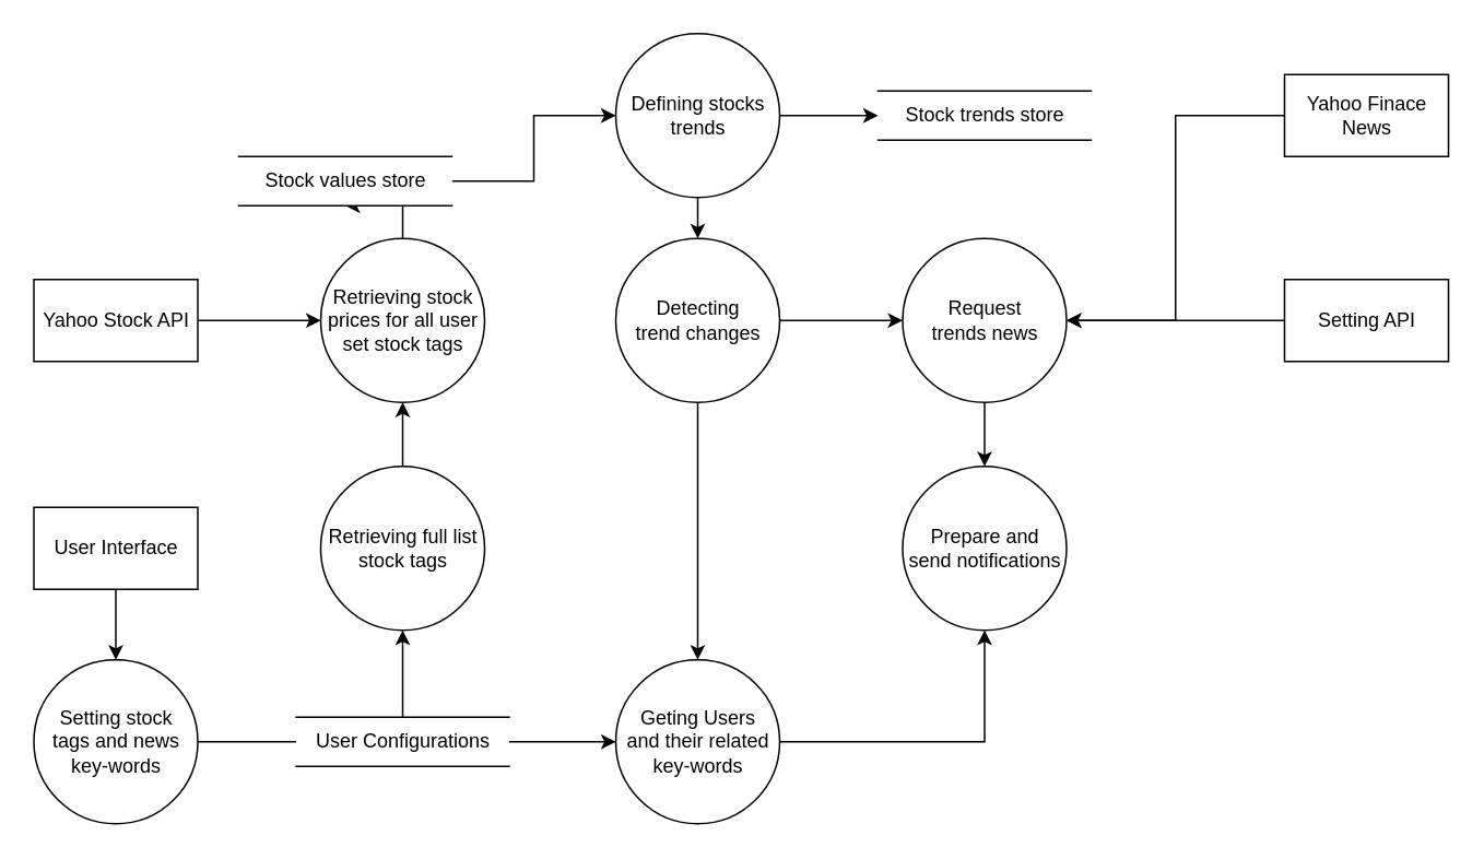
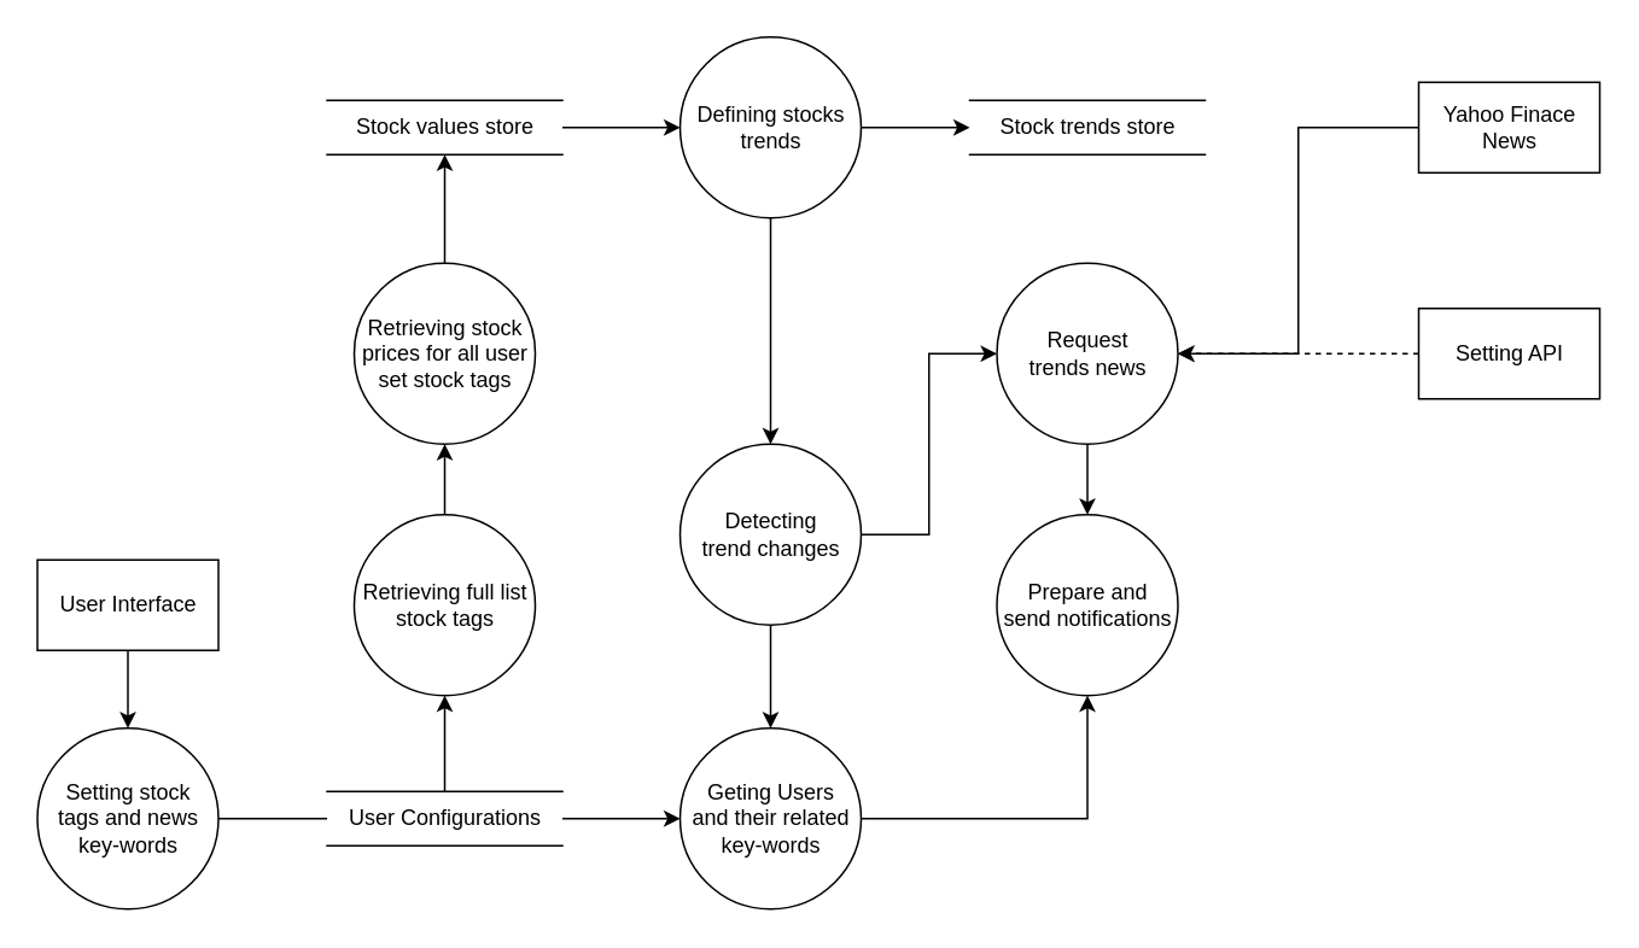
- <mxCell id="20" value="Stock values store" style="html=1;dashed=0;whitespace=wrap;shape=partialRectangle;right=0;left=0;" vertex="1" parent="1"><mxGeometry x="145" y="95" width="130" height="30" as="geometry" /></mxCell>
+ <mxCell id="20" value="Stock values store" style="html=1;dashed=0;whitespace=wrap;shape=partialRectangle;right=0;left=0;" vertex="1" parent="1"><mxGeometry x="180" y="55" width="130" height="30" as="geometry" /></mxCell>
- <mxCell id="12" value="Yahoo Stock API" style="html=1;dashed=0;whitespace=wrap;" vertex="1" parent="1"><mxGeometry x="20" y="170" width="100" height="50" as="geometry" /></mxCell>
- <mxCell id="11" style="edgeStyle=orthogonalEdgeStyle;rounded=0;orthogonalLoop=1;jettySize=auto;html=1;exitX=1;exitY=0.5;exitDx=0;exitDy=0;entryX=0;entryY=0.5;entryDx=0;entryDy=0;" edge="1" parent="1" source="12" target="16"><mxGeometry relative="1" as="geometry" /></mxCell>
- <mxCell id="26" value="Detecting &lt;br&gt;trend changes" style="shape=ellipse;html=1;dashed=0;whitespace=wrap;perimeter=ellipsePerimeter;" vertex="1" parent="1"><mxGeometry x="375" y="145" width="100" height="100" as="geometry" /></mxCell>
+ <mxCell id="26" value="Detecting &lt;br&gt;trend changes" style="shape=ellipse;html=1;dashed=0;whitespace=wrap;perimeter=ellipsePerimeter;" vertex="1" parent="1"><mxGeometry x="375" y="245" width="100" height="100" as="geometry" /></mxCell>
- <mxCell id="4" style="edgeStyle=orthogonalEdgeStyle;rounded=0;orthogonalLoop=1;jettySize=auto;html=1;" edge="1" parent="1" source="5" target="32"><mxGeometry relative="1" as="geometry" /></mxCell>
+ <mxCell id="4" style="edgeStyle=orthogonalEdgeStyle;rounded=0;orthogonalLoop=1;jettySize=auto;html=1;dashed=1;" edge="1" parent="1" source="5" target="32"><mxGeometry relative="1" as="geometry" /></mxCell>
